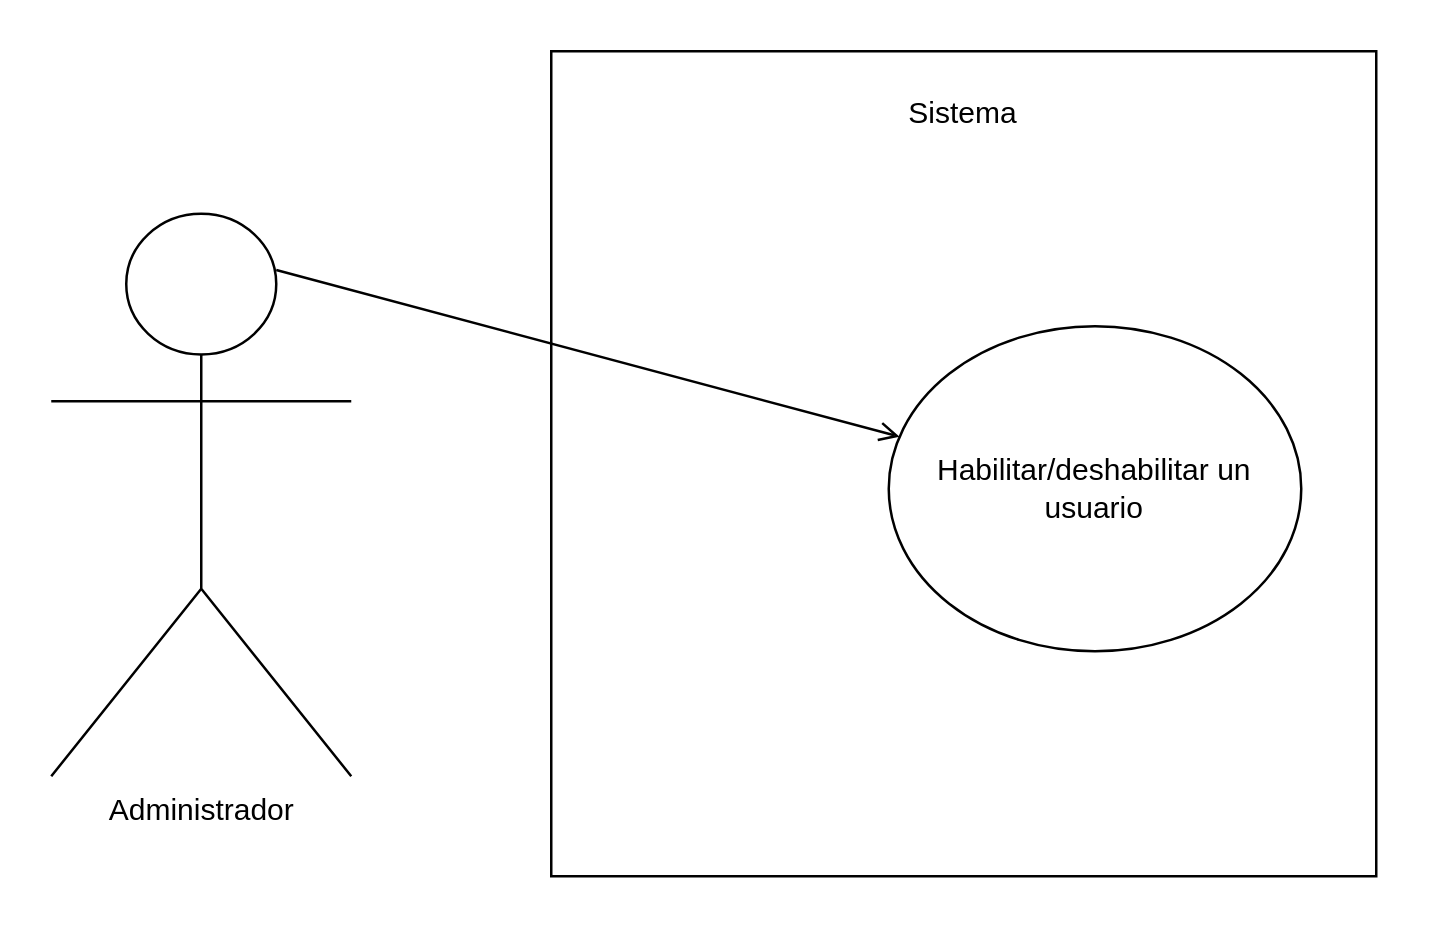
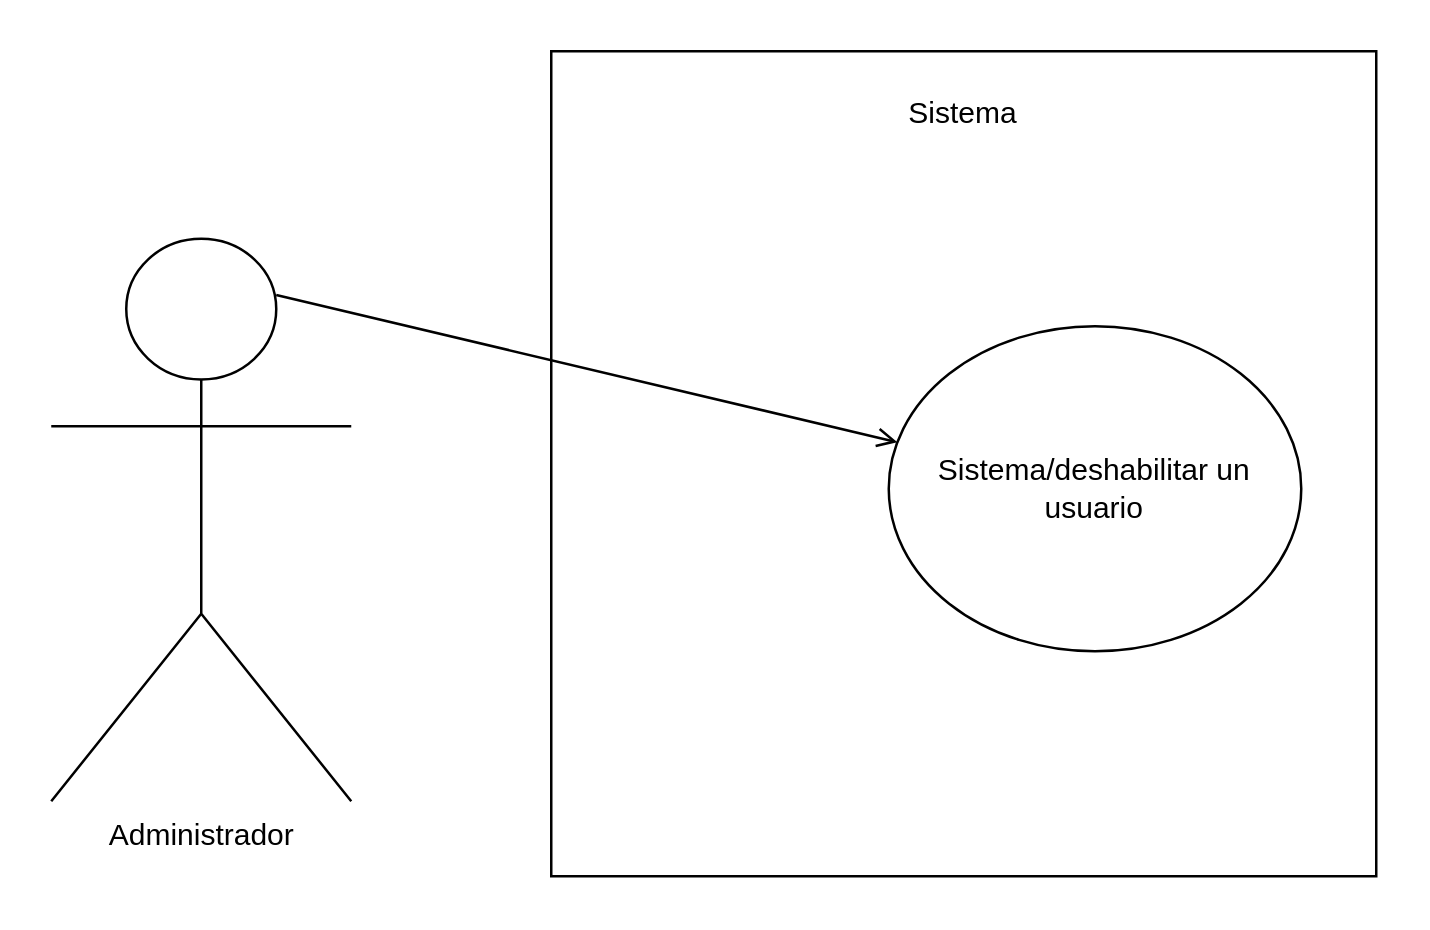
- <mxCell id="4" value="Habilitar/deshabilitar un usuario" style="ellipse;whiteSpace=wrap;html=1;" vertex="1" parent="1"><mxGeometry x="355" y="130" width="165" height="130" as="geometry" /></mxCell>
+ <mxCell id="4" value="Sistema/deshabilitar un usuario" style="ellipse;whiteSpace=wrap;html=1;" vertex="1" parent="1"><mxGeometry x="355" y="130" width="165" height="130" as="geometry" /></mxCell>
- <mxCell id="5" value="Administrador" style="shape=umlActor;verticalLabelPosition=bottom;verticalAlign=top;html=1;outlineConnect=0;" vertex="1" parent="1"><mxGeometry x="20" y="85" width="120" height="225" as="geometry" /></mxCell>
+ <mxCell id="5" value="Administrador" style="shape=umlActor;verticalLabelPosition=bottom;verticalAlign=top;html=1;outlineConnect=0;" vertex="1" parent="1"><mxGeometry x="20" y="95" width="120" height="225" as="geometry" /></mxCell>
